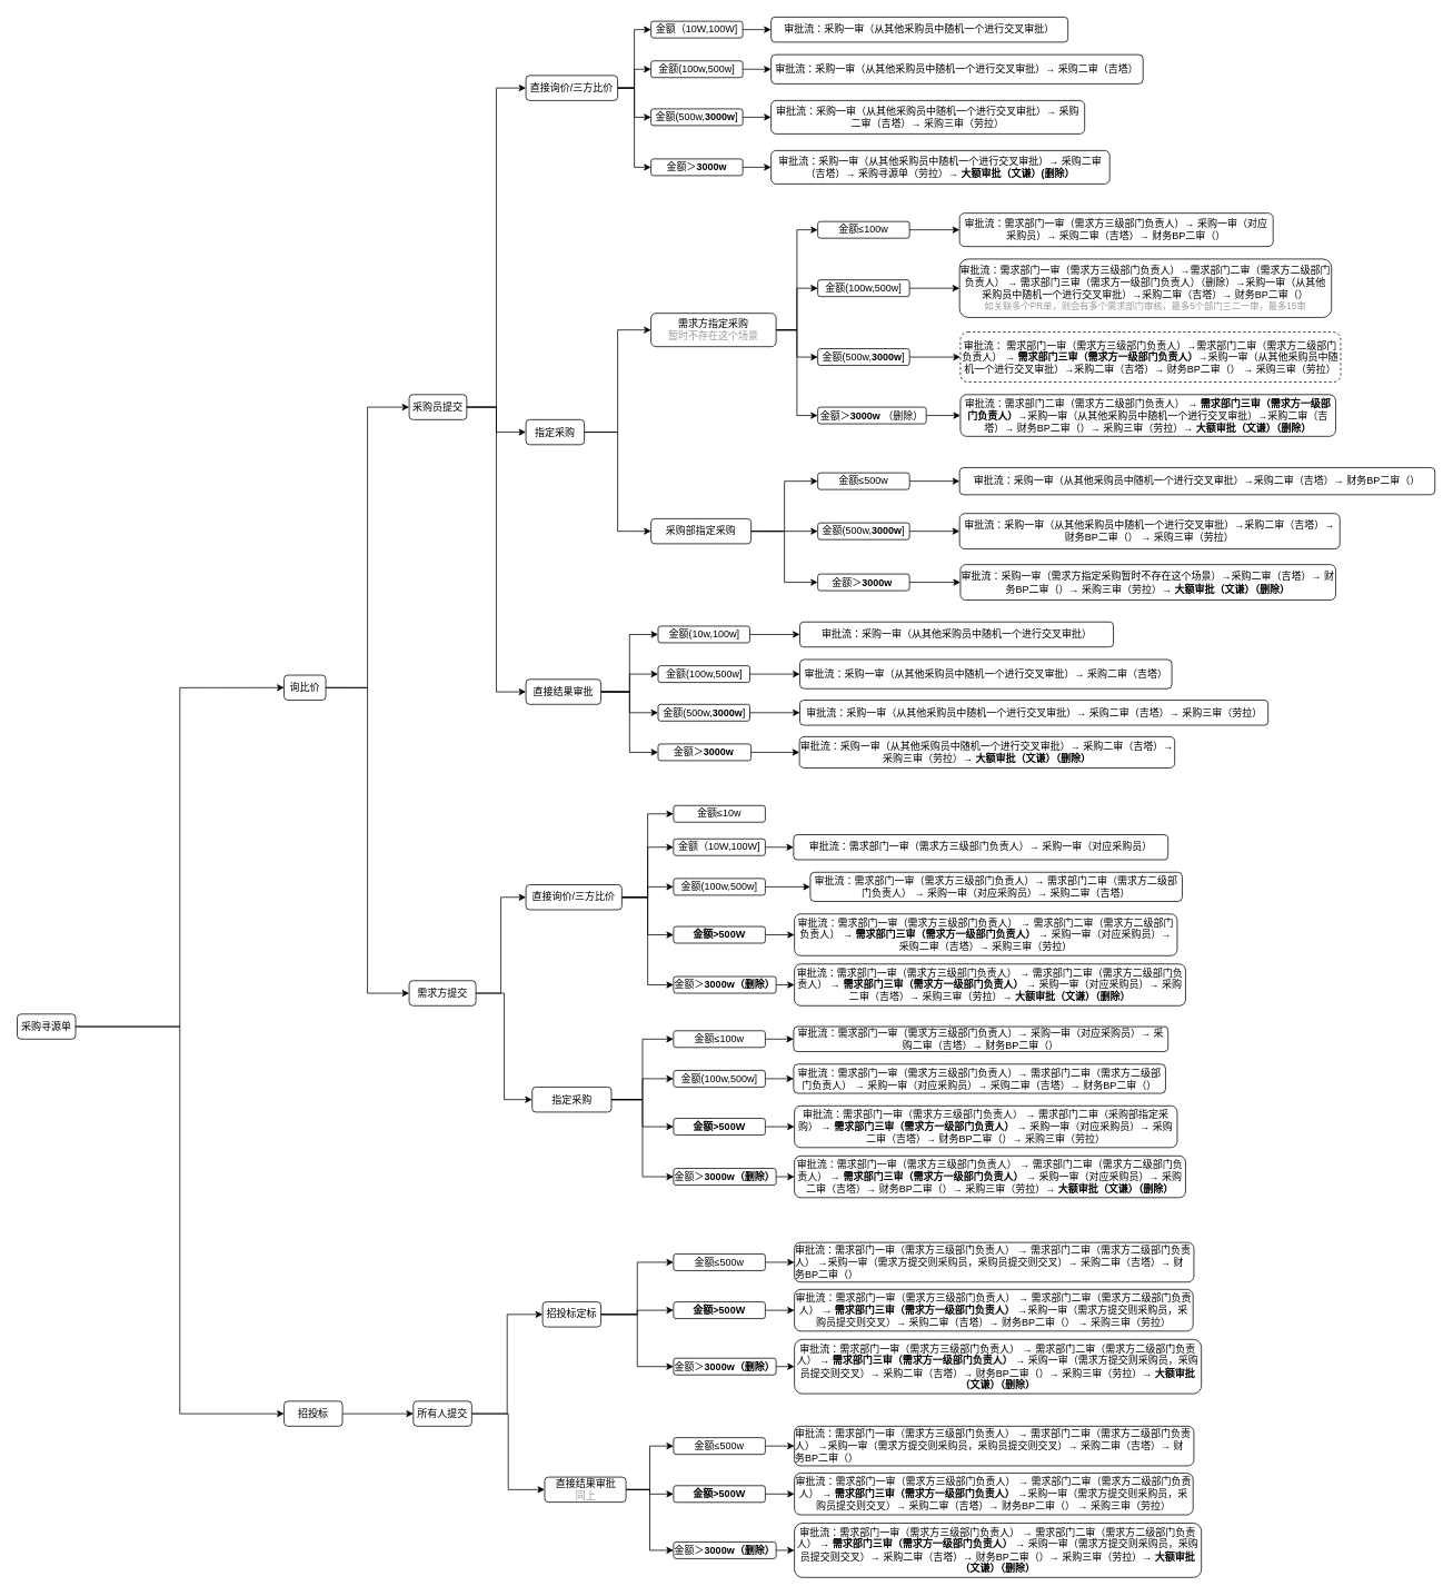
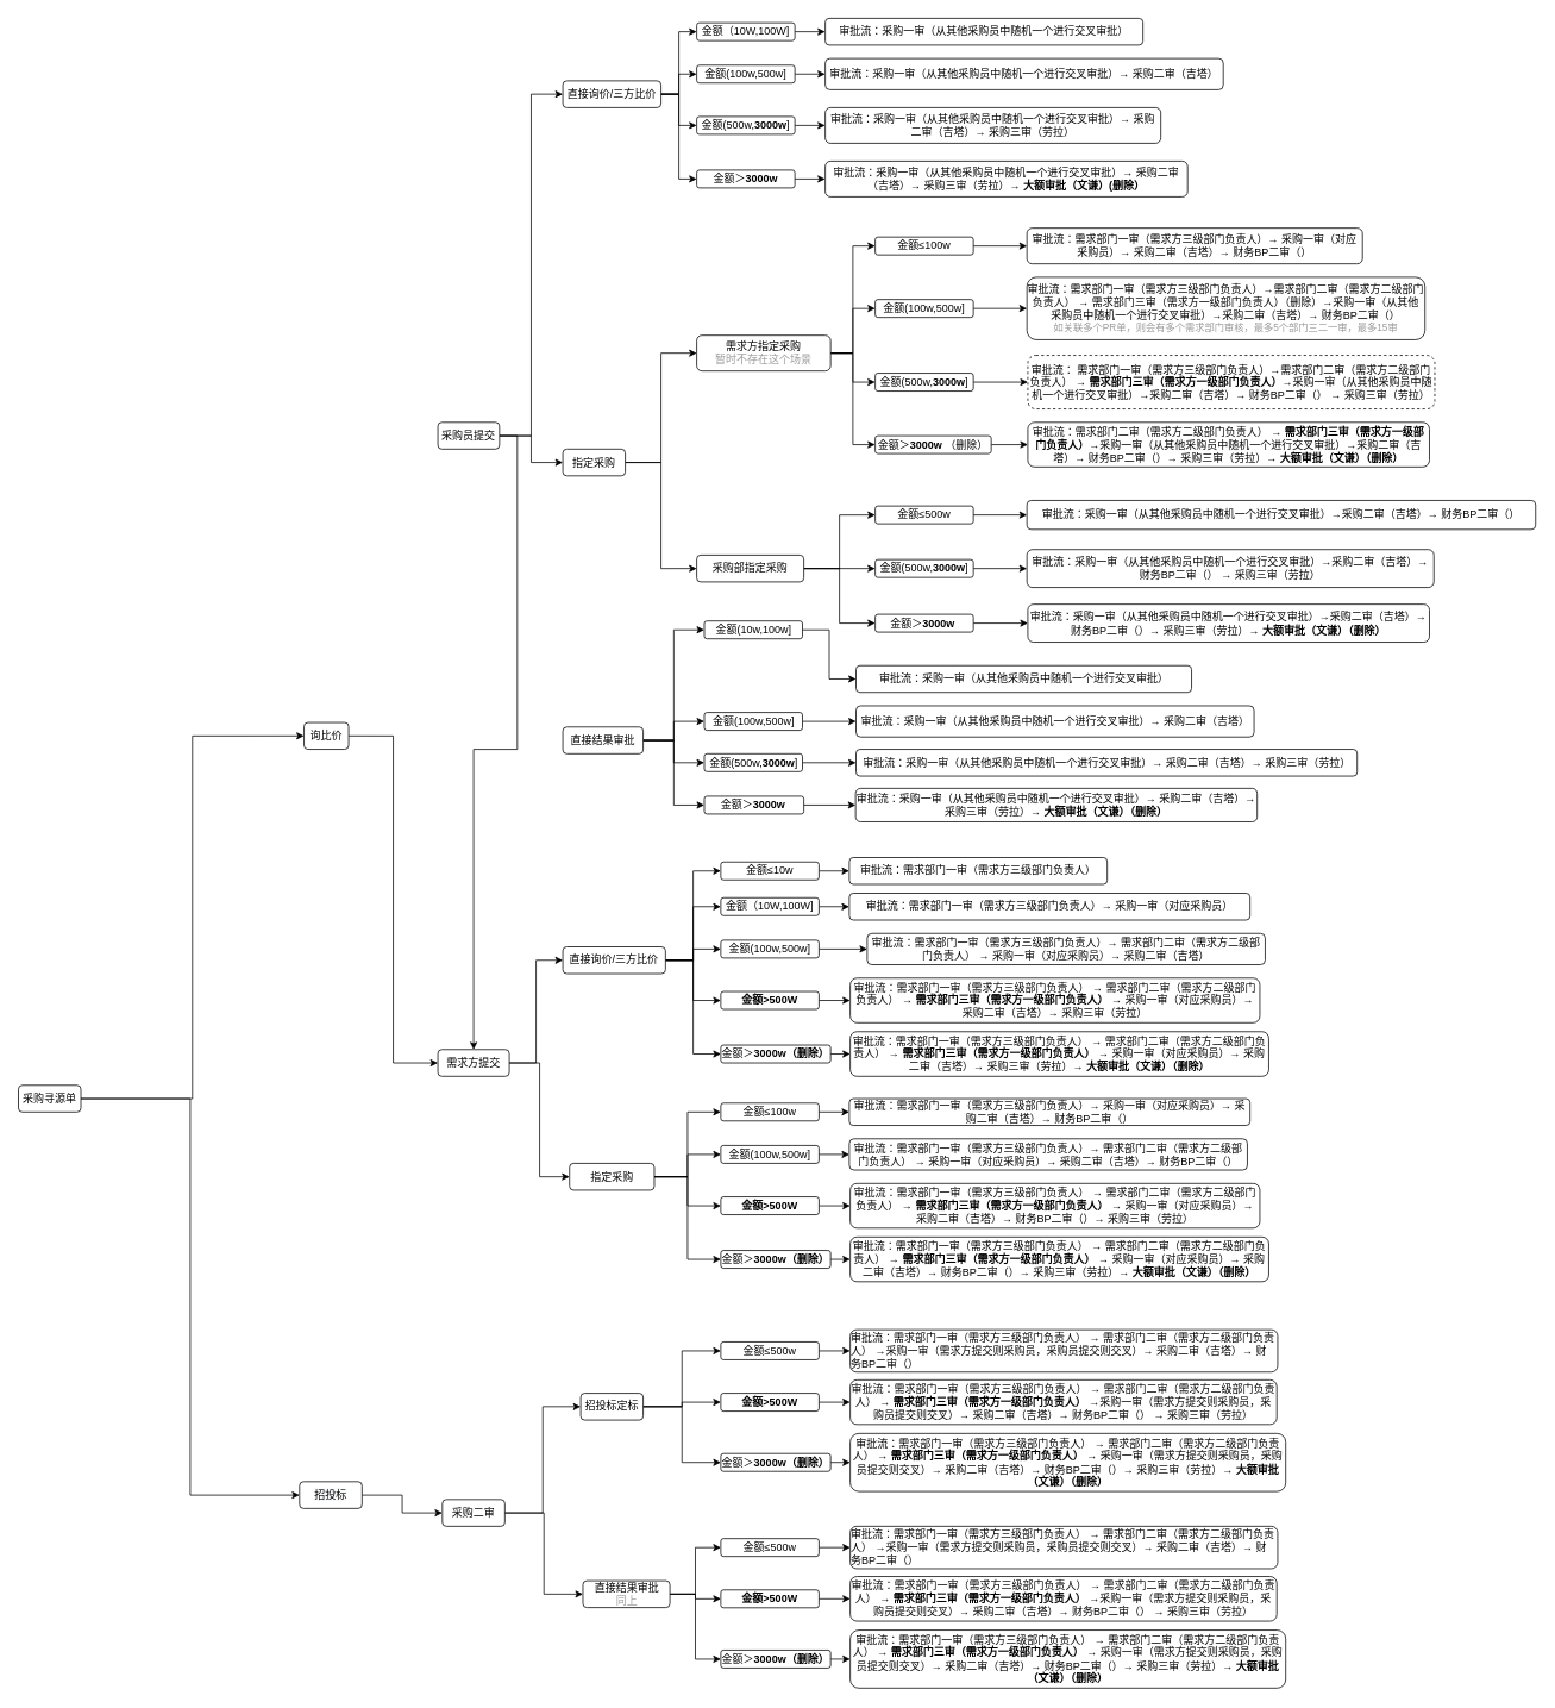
- <mxCell id="15" value="&lt;ul class=&quot;children&quot; style=&quot;text-align: left&quot;&gt;&lt;/ul&gt;&lt;span style=&quot;text-align: left&quot;&gt;审批流：采购一审（从其他采购员中随机一个进行交叉审批）→ 采购二审（吉塔）→ 采购寻源单（劳拉）→&amp;nbsp;&lt;/span&gt;&lt;span class=&quot;bold&quot; style=&quot;text-align: left&quot;&gt;&lt;b&gt;大额审批（文谦）(删除）&lt;/b&gt;&lt;/span&gt;&lt;br&gt;&lt;ul class=&quot;children&quot; style=&quot;text-align: left&quot;&gt;&lt;/ul&gt;" style="rounded=1;whiteSpace=wrap;html=1;" vertex="1" parent="1"><mxGeometry x="924" y="180" width="406" height="40" as="geometry" /></mxCell>
+ <mxCell id="15" value="&lt;ul class=&quot;children&quot; style=&quot;text-align: left&quot;&gt;&lt;/ul&gt;&lt;span style=&quot;text-align: left&quot;&gt;审批流：采购一审（从其他采购员中随机一个进行交叉审批）→ 采购二审（吉塔）→ 采购三审（劳拉）→&amp;nbsp;&lt;/span&gt;&lt;span class=&quot;bold&quot; style=&quot;text-align: left&quot;&gt;&lt;b&gt;大额审批（文谦）(删除）&lt;/b&gt;&lt;/span&gt;&lt;br&gt;&lt;ul class=&quot;children&quot; style=&quot;text-align: left&quot;&gt;&lt;/ul&gt;" style="rounded=1;whiteSpace=wrap;html=1;" vertex="1" parent="1"><mxGeometry x="924" y="180" width="406" height="40" as="geometry" /></mxCell>
- <mxCell id="16" style="edgeStyle=orthogonalEdgeStyle;rounded=0;orthogonalLoop=1;jettySize=auto;html=1;exitX=1;exitY=0.5;exitDx=0;exitDy=0;entryX=0;entryY=0.5;entryDx=0;entryDy=0;" edge="1" parent="1" source="18" target="22"><mxGeometry relative="1" as="geometry" /></mxCell>
- <mxCell id="21" style="edgeStyle=orthogonalEdgeStyle;rounded=0;orthogonalLoop=1;jettySize=auto;html=1;exitX=1;exitY=0.5;exitDx=0;exitDy=0;entryX=0;entryY=0.5;entryDx=0;entryDy=0;" edge="1" parent="1" source="22" target="65"><mxGeometry relative="1" as="geometry" /></mxCell>
+ <mxCell id="21" style="edgeStyle=orthogonalEdgeStyle;rounded=0;orthogonalLoop=1;jettySize=auto;html=1;exitX=1;exitY=0.5;exitDx=0;exitDy=0;" edge="1" parent="1" source="22" target="86"><mxGeometry relative="1" as="geometry" /></mxCell>
- <mxCell id="60" value="&lt;ul class=&quot;children&quot; style=&quot;text-align: left&quot;&gt;&lt;/ul&gt;&lt;span style=&quot;font-family: &amp;#34;helvetica&amp;#34; ; text-align: left&quot;&gt;审批流：采购一审（需求方指定采购暂时不存在这个场景）→采购二审（吉塔）→ 财务BP二审（）→ 采购三审（劳拉）→&amp;nbsp;&lt;/span&gt;&lt;span class=&quot;bold&quot; style=&quot;font-family: &amp;#34;helvetica&amp;#34; ; text-align: left&quot;&gt;&lt;b&gt;大额审批（文谦）（删除）&lt;/b&gt;&lt;/span&gt;&lt;br&gt;&lt;ul class=&quot;children&quot; style=&quot;text-align: left&quot;&gt;&lt;/ul&gt;" style="rounded=1;whiteSpace=wrap;html=1;" vertex="1" parent="1"><mxGeometry x="1151" y="676.25" width="450" height="42.5" as="geometry" /></mxCell>
+ <mxCell id="60" value="&lt;ul class=&quot;children&quot; style=&quot;text-align: left&quot;&gt;&lt;/ul&gt;&lt;span style=&quot;font-family: &amp;#34;helvetica&amp;#34; ; text-align: left&quot;&gt;审批流：采购一审（从其他采购员中随机一个进行交叉审批）→采购二审（吉塔）→ 财务BP二审（）→ 采购三审（劳拉）→&amp;nbsp;&lt;/span&gt;&lt;span class=&quot;bold&quot; style=&quot;font-family: &amp;#34;helvetica&amp;#34; ; text-align: left&quot;&gt;&lt;b&gt;大额审批（文谦）（删除）&lt;/b&gt;&lt;/span&gt;&lt;br&gt;&lt;ul class=&quot;children&quot; style=&quot;text-align: left&quot;&gt;&lt;/ul&gt;" style="rounded=1;whiteSpace=wrap;html=1;" vertex="1" parent="1"><mxGeometry x="1151" y="676.25" width="450" height="42.5" as="geometry" /></mxCell>
- <mxCell id="67" value="&lt;span style=&quot;font-family: &amp;#34;helvetica&amp;#34; ; text-align: left&quot;&gt;金额(10w,100w]&lt;/span&gt;" style="rounded=1;whiteSpace=wrap;html=1;" vertex="1" parent="1"><mxGeometry x="788.5" y="750" width="110" height="20" as="geometry" /></mxCell>
+ <mxCell id="67" value="&lt;span style=&quot;font-family: &amp;#34;helvetica&amp;#34; ; text-align: left&quot;&gt;金额(10w,100w]&lt;/span&gt;" style="rounded=1;whiteSpace=wrap;html=1;" vertex="1" parent="1"><mxGeometry x="788.5" y="695" width="110" height="20" as="geometry" /></mxCell>
+ <mxCell id="104" style="edgeStyle=orthogonalEdgeStyle;rounded=0;orthogonalLoop=1;jettySize=auto;html=1;exitX=1;exitY=0.5;exitDx=0;exitDy=0;entryX=0;entryY=0.5;entryDx=0;entryDy=0;" edge="1" parent="1" source="105" target="106"><mxGeometry relative="1" as="geometry" /></mxCell>
+ <mxCell id="106" value="&lt;ul class=&quot;children&quot; style=&quot;text-align: left&quot;&gt;&lt;/ul&gt;&lt;span style=&quot;font-family: &amp;#34;helvetica&amp;#34; ; text-align: left&quot;&gt;审批流：需求部门一审（需求方三级部门负责人）&lt;/span&gt;&lt;br&gt;&lt;ul class=&quot;children&quot; style=&quot;text-align: left&quot;&gt;&lt;/ul&gt;" style="rounded=1;whiteSpace=wrap;html=1;" vertex="1" parent="1"><mxGeometry x="951" y="960" width="289" height="30" as="geometry" /></mxCell>
- <mxCell id="115" value="&lt;ul class=&quot;children&quot; style=&quot;text-align: left&quot;&gt;&lt;/ul&gt;&lt;ul class=&quot;children&quot; style=&quot;font-family: &amp;#34;helvetica&amp;#34; ; text-align: left&quot;&gt;&lt;/ul&gt;&lt;span style=&quot;font-family: &amp;#34;helvetica&amp;#34; ; text-align: left&quot;&gt;审批流：需求部门一审（需求方三级部门负责人） → 需求部门二审（采购部指定采购） →&lt;/span&gt;&lt;span class=&quot;bold&quot; style=&quot;font-family: &amp;#34;helvetica&amp;#34; ; text-align: left&quot;&gt;&amp;nbsp;&lt;b&gt;需求部门三审（需求方一级部门负责人）&lt;/b&gt;&lt;/span&gt;&lt;span style=&quot;font-family: &amp;#34;helvetica&amp;#34; ; text-align: left&quot;&gt;&amp;nbsp;&lt;/span&gt;&lt;span style=&quot;font-family: &amp;#34;helvetica&amp;#34; ; text-align: left&quot;&gt;→ 采购一审（对应采购员）→ 采购二审（吉塔）→ 财务BP二审（）→ 采购三审（劳拉）&lt;/span&gt;&lt;br&gt;&lt;ul class=&quot;children&quot; style=&quot;font-family: &amp;#34;helvetica&amp;#34; ; text-align: left&quot;&gt;&lt;/ul&gt;&lt;ul class=&quot;children&quot; style=&quot;text-align: left&quot;&gt;&lt;/ul&gt;" style="rounded=1;whiteSpace=wrap;html=1;" vertex="1" parent="1"><mxGeometry x="952" y="1325" width="459" height="50" as="geometry" /></mxCell>
+ <mxCell id="115" value="&lt;ul class=&quot;children&quot; style=&quot;text-align: left&quot;&gt;&lt;/ul&gt;&lt;ul class=&quot;children&quot; style=&quot;font-family: &amp;#34;helvetica&amp;#34; ; text-align: left&quot;&gt;&lt;/ul&gt;&lt;span style=&quot;font-family: &amp;#34;helvetica&amp;#34; ; text-align: left&quot;&gt;审批流：需求部门一审（需求方三级部门负责人） → 需求部门二审（需求方二级部门负责人） →&lt;/span&gt;&lt;span class=&quot;bold&quot; style=&quot;font-family: &amp;#34;helvetica&amp;#34; ; text-align: left&quot;&gt;&amp;nbsp;&lt;b&gt;需求部门三审（需求方一级部门负责人）&lt;/b&gt;&lt;/span&gt;&lt;span style=&quot;font-family: &amp;#34;helvetica&amp;#34; ; text-align: left&quot;&gt;&amp;nbsp;&lt;/span&gt;&lt;span style=&quot;font-family: &amp;#34;helvetica&amp;#34; ; text-align: left&quot;&gt;→ 采购一审（对应采购员）→ 采购二审（吉塔）→ 财务BP二审（）→ 采购三审（劳拉）&lt;/span&gt;&lt;br&gt;&lt;ul class=&quot;children&quot; style=&quot;font-family: &amp;#34;helvetica&amp;#34; ; text-align: left&quot;&gt;&lt;/ul&gt;&lt;ul class=&quot;children&quot; style=&quot;text-align: left&quot;&gt;&lt;/ul&gt;" style="rounded=1;whiteSpace=wrap;html=1;" vertex="1" parent="1"><mxGeometry x="952" y="1325" width="459" height="50" as="geometry" /></mxCell>
- <mxCell id="3" value="&#10;&#10;&lt;span style=&quot;color: rgb(0, 0, 0); font-family: helvetica; font-size: 12px; font-style: normal; font-weight: 400; letter-spacing: normal; text-align: left; text-indent: 0px; text-transform: none; word-spacing: 0px; background-color: rgb(248, 249, 250); display: inline; float: none;&quot;&gt;招投标&lt;/span&gt;&#10;&#10;" style="rounded=1;whiteSpace=wrap;html=1;" vertex="1" parent="1"><mxGeometry x="340" y="1679" width="70" height="30" as="geometry" /></mxCell>
+ <mxCell id="3" value="&#10;&#10;&lt;span style=&quot;color: rgb(0, 0, 0); font-family: helvetica; font-size: 12px; font-style: normal; font-weight: 400; letter-spacing: normal; text-align: left; text-indent: 0px; text-transform: none; word-spacing: 0px; background-color: rgb(248, 249, 250); display: inline; float: none;&quot;&gt;招投标&lt;/span&gt;&#10;&#10;" style="rounded=1;whiteSpace=wrap;html=1;" vertex="1" parent="1"><mxGeometry x="335" y="1659" width="70" height="30" as="geometry" /></mxCell>
- <mxCell id="124" value="&lt;span style=&quot;text-align: left&quot;&gt;所有人提交&lt;/span&gt;" style="rounded=1;whiteSpace=wrap;html=1;" vertex="1" parent="1"><mxGeometry x="495" y="1679" width="70" height="30" as="geometry" /></mxCell>
+ <mxCell id="124" value="&lt;span style=&quot;text-align: left&quot;&gt;采购二审&lt;/span&gt;" style="rounded=1;whiteSpace=wrap;html=1;" vertex="1" parent="1"><mxGeometry x="495" y="1679" width="70" height="30" as="geometry" /></mxCell>
